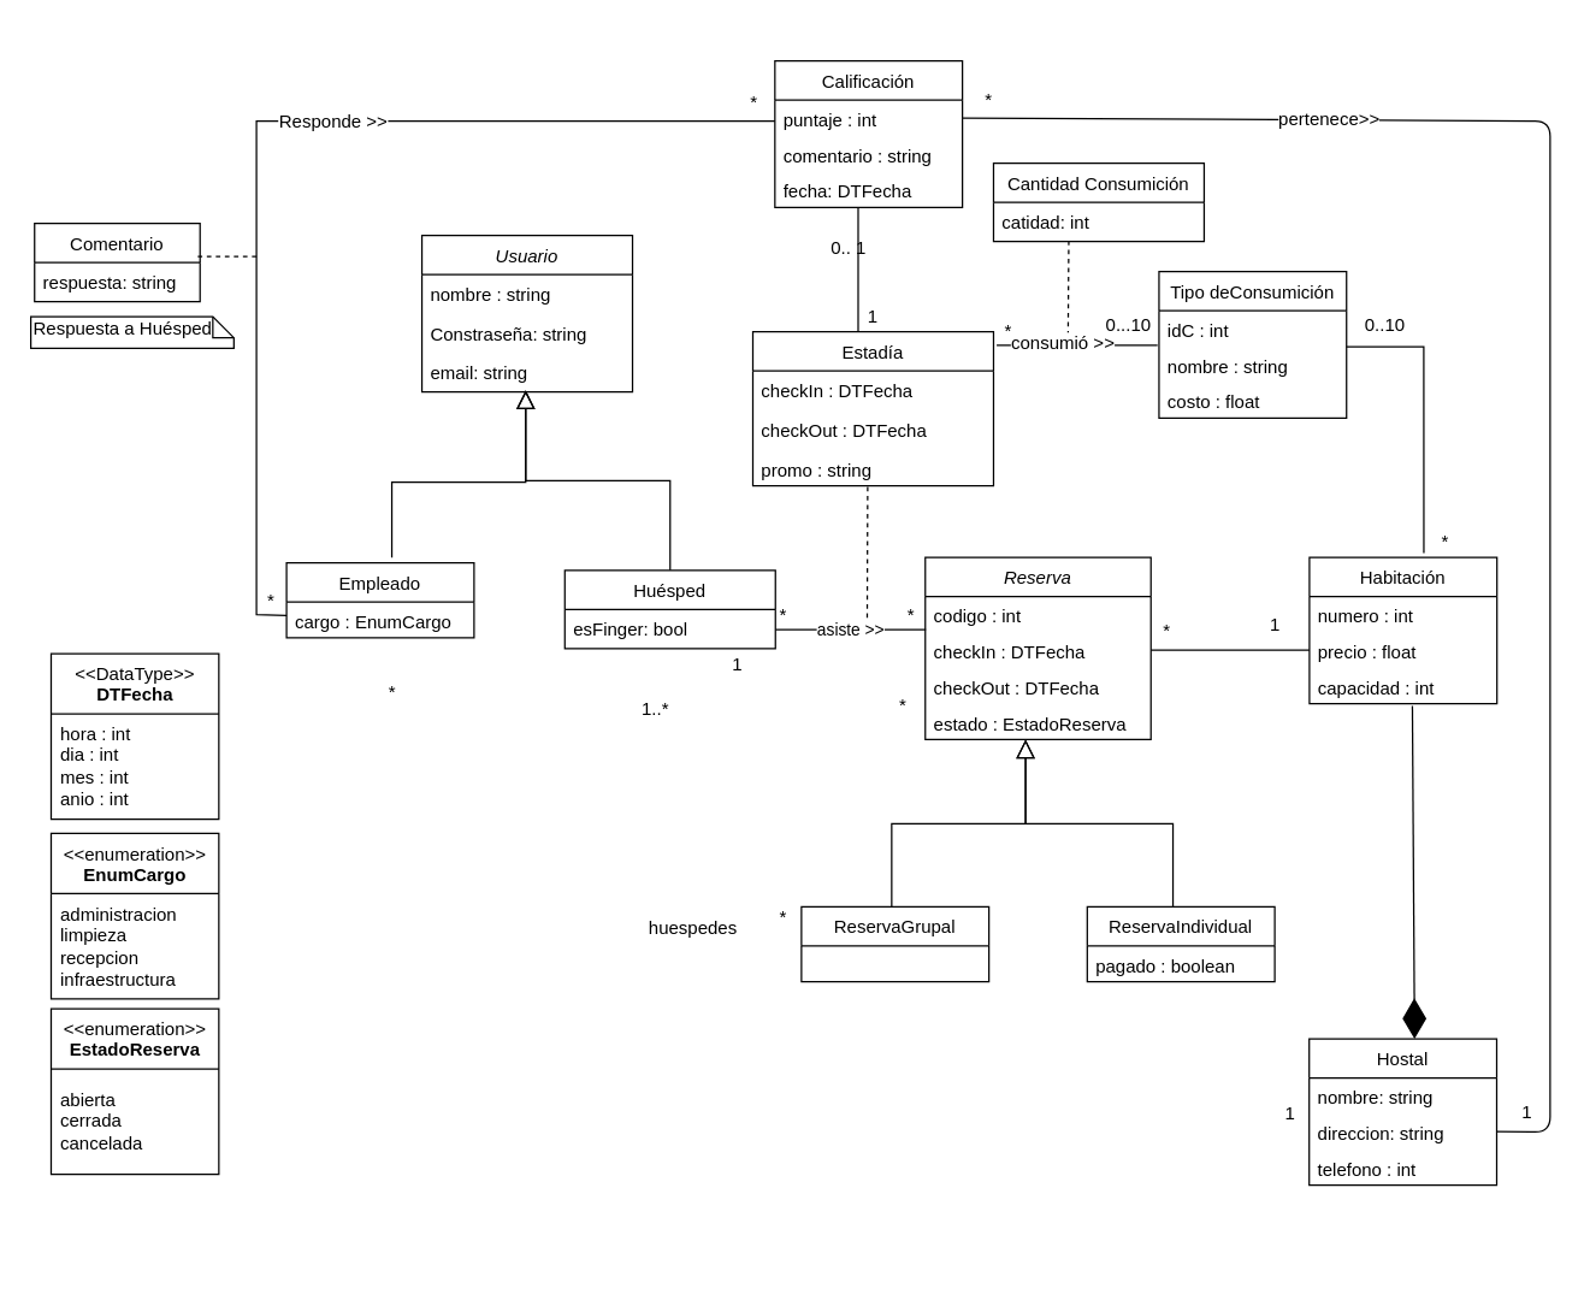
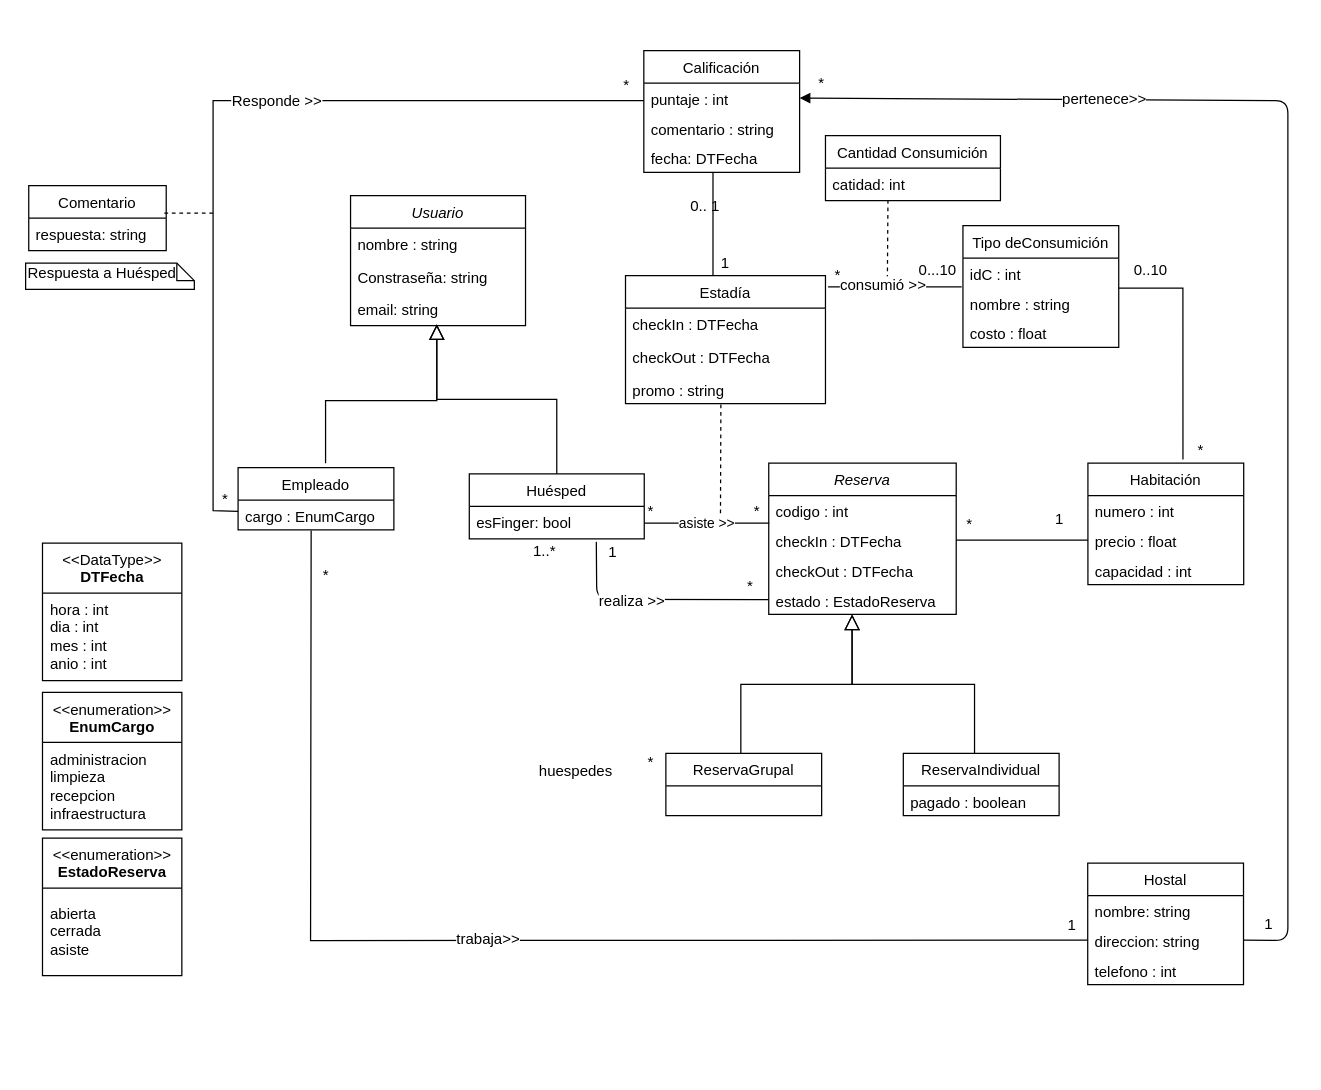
- <mxCell id="90" value="" style="endArrow=none;html=1;entryX=1;entryY=0.5;entryDx=0;entryDy=0;exitX=1;exitY=0.5;exitDx=0;exitDy=0;fillColor=#f8cecc;strokeColor=#000000;" parent="1" source="70" target="8" edge="1"><mxGeometry width="50" height="50" relative="1" as="geometry"><mxPoint x="1060" y="290" as="sourcePoint" /><mxPoint x="1110" y="240" as="targetPoint" /><Array as="points"><mxPoint x="1030" y="752" /><mxPoint x="1030" y="80" /></Array></mxGeometry></mxCell>
+ <mxCell id="90" value="" style="endArrow=block;html=1;entryX=1;entryY=0.5;entryDx=0;entryDy=0;exitX=1;exitY=0.5;exitDx=0;exitDy=0;fillColor=#f8cecc;strokeColor=#000000;" parent="1" source="70" target="8" edge="1"><mxGeometry width="50" height="50" relative="1" as="geometry"><mxPoint x="1060" y="290" as="sourcePoint" /><mxPoint x="1110" y="240" as="targetPoint" /><Array as="points"><mxPoint x="1030" y="752" /><mxPoint x="1030" y="80" /></Array></mxGeometry></mxCell>
- <mxCell id="29" value="1..*" style="text;html=1;align=center;verticalAlign=middle;resizable=0;points=[];autosize=1;strokeColor=none;fillColor=none;" parent="2" vertex="1"><mxGeometry x="351" y="440.5" width="30" height="20" as="geometry" /></mxCell>
+ <mxCell id="29" value="1..*" style="text;html=1;align=center;verticalAlign=middle;resizable=0;points=[];autosize=1;strokeColor=none;fillColor=none;" parent="2" vertex="1"><mxGeometry x="351" y="410.5" width="30" height="20" as="geometry" /></mxCell>
+ <mxCell id="51" value="" style="endArrow=none;html=1;strokeColor=#000000;entryX=0.726;entryY=1.096;entryDx=0;entryDy=0;entryPerimeter=0;exitX=0;exitY=0.5;exitDx=0;exitDy=0;" parent="2" source="16" target="43" edge="1"><mxGeometry width="50" height="50" relative="1" as="geometry"><mxPoint x="411" y="490" as="sourcePoint" /><mxPoint x="461" y="440" as="targetPoint" /><Array as="points"><mxPoint x="408" y="459" /></Array></mxGeometry></mxCell>
+ <mxCell id="52" value="realiza &amp;gt;&amp;gt;" style="text;html=1;resizable=0;points=[];align=center;verticalAlign=middle;labelBackgroundColor=#ffffff;" parent="51" vertex="1" connectable="0"><mxGeometry x="0.194" y="1" relative="1" as="geometry"><mxPoint as="offset" /></mxGeometry></mxCell>
- <mxCell id="72" value="" style="endArrow=diamondThin;endFill=1;endSize=24;html=1;rounded=0;entryX=0.562;entryY=0;entryDx=0;entryDy=0;entryPerimeter=0;exitX=0.549;exitY=1.057;exitDx=0;exitDy=0;exitPerimeter=0;" parent="1" source="67" target="68" edge="1"><mxGeometry width="160" relative="1" as="geometry"><mxPoint x="840" y="570" as="sourcePoint" /><mxPoint x="1000" y="570" as="targetPoint" /></mxGeometry></mxCell>
- <mxCell id="58" value="abierta&lt;div&gt;cerrada&lt;/div&gt;&lt;div&gt;cancelada&lt;br&gt;&lt;/div&gt;" style="text;html=1;strokeColor=none;fillColor=none;align=left;verticalAlign=middle;spacingLeft=4;spacingRight=4;overflow=hidden;rotatable=0;points=[[0,0.5],[1,0.5]];portConstraint=eastwest;" parent="57" vertex="1"><mxGeometry y="40" width="111.5" height="70" as="geometry" /></mxCell>
+ <mxCell id="58" value="abierta&lt;div&gt;cerrada&lt;/div&gt;&lt;div&gt;asiste&lt;br&gt;&lt;/div&gt;" style="text;html=1;strokeColor=none;fillColor=none;align=left;verticalAlign=middle;spacingLeft=4;spacingRight=4;overflow=hidden;rotatable=0;points=[[0,0.5],[1,0.5]];portConstraint=eastwest;" parent="57" vertex="1"><mxGeometry y="40" width="111.5" height="70" as="geometry" /></mxCell>
+ <mxCell id="73" value="" style="endArrow=none;html=1;rounded=0;entryX=0.469;entryY=1.022;entryDx=0;entryDy=0;entryPerimeter=0;exitX=0;exitY=0.5;exitDx=0;exitDy=0;" parent="1" source="70" target="24" edge="1"><mxGeometry width="50" height="50" relative="1" as="geometry"><mxPoint x="250" y="700" as="sourcePoint" /><mxPoint x="251.745" y="468.68" as="targetPoint" /><Array as="points"><mxPoint x="248" y="752" /></Array></mxGeometry></mxCell>
+ <mxCell id="74" value="trabaja&amp;gt;&amp;gt;" style="text;html=1;resizable=0;points=[];align=center;verticalAlign=middle;labelBackgroundColor=#ffffff;" parent="73" vertex="1" connectable="0"><mxGeometry x="0.011" y="-1" relative="1" as="geometry"><mxPoint as="offset" /></mxGeometry></mxCell>
